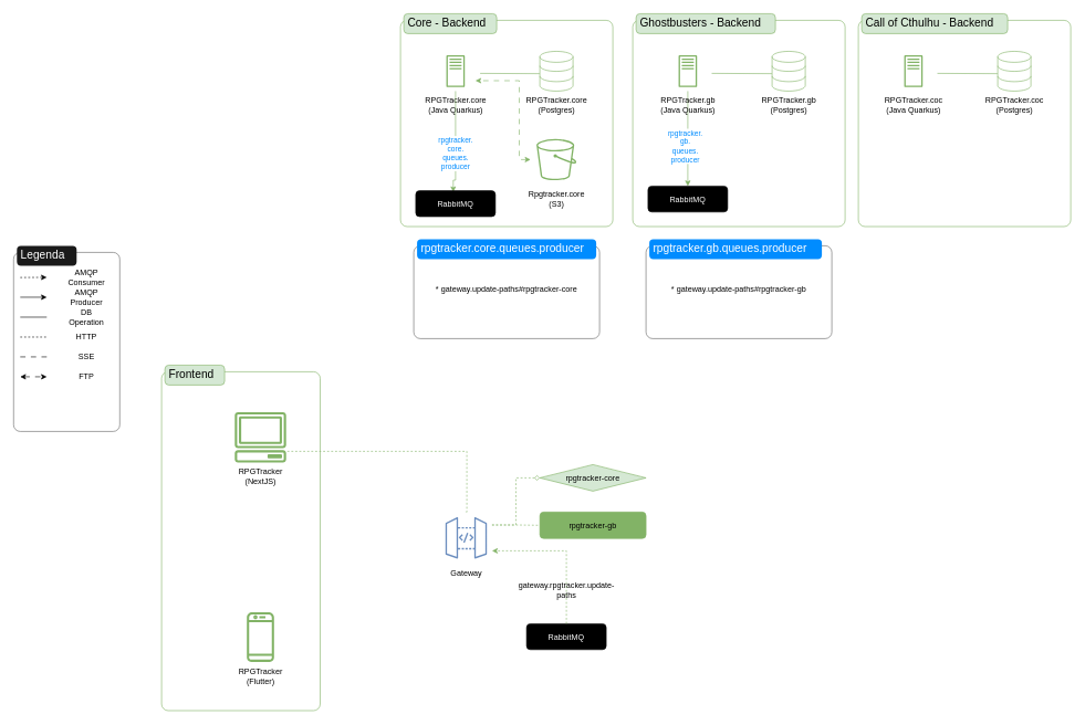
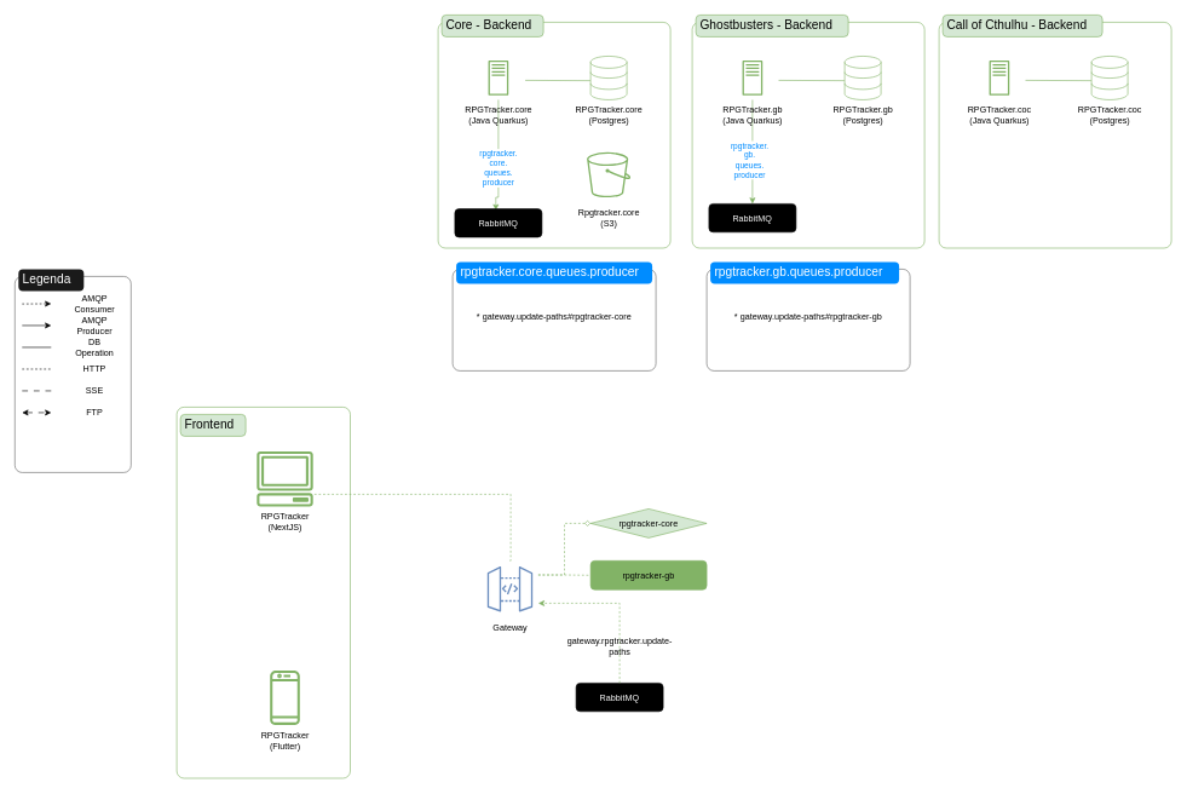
- <mxCell id="31" style="edgeStyle=orthogonalEdgeStyle;rounded=0;orthogonalLoop=1;jettySize=auto;html=1;exitX=0;exitY=0.5;exitDx=0;exitDy=0;exitPerimeter=0;endArrow=classic;endFill=1;dashed=1;dashPattern=8 8;fillColor=#d5e8d4;strokeColor=#82b366;startArrow=classic;startFill=1;" edge="1" parent="23" source="32" target="25"><mxGeometry relative="1" as="geometry"><Array as="points"><mxPoint x="179" y="220" /><mxPoint x="179" y="101" /></Array></mxGeometry></mxCell>
- <mxCell id="3" value="Frontend" style="shape=rect;strokeColor=#82b366;fillColor=#d5e8d4;strokeWidth=1;dashed=0;rounded=1;arcSize=20;fontSize=17;spacing=2;spacingTop=-2;align=left;autosize=1;spacingLeft=4;resizeWidth=0;resizeHeight=0;perimeter=none;html=1;whiteSpace=wrap;" vertex="1" parent="2"><mxGeometry x="5" width="90" height="30" as="geometry" /></mxCell>
+ <mxCell id="3" value="Frontend" style="shape=rect;strokeColor=#82b366;fillColor=#d5e8d4;strokeWidth=1;dashed=0;rounded=1;arcSize=20;fontSize=17;spacing=2;spacingTop=-2;align=left;autosize=1;spacingLeft=4;resizeWidth=0;resizeHeight=0;perimeter=none;html=1;whiteSpace=wrap;" vertex="1" parent="2"><mxGeometry x="5" y="20" width="90" height="30" as="geometry" /></mxCell>
